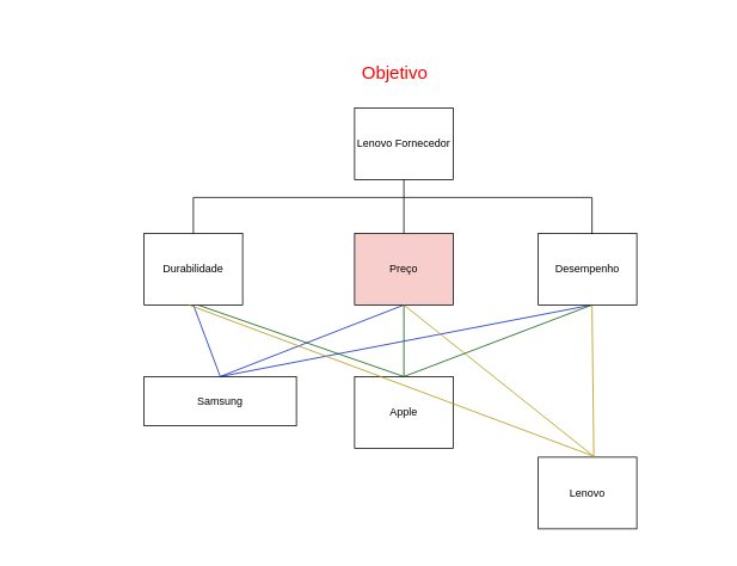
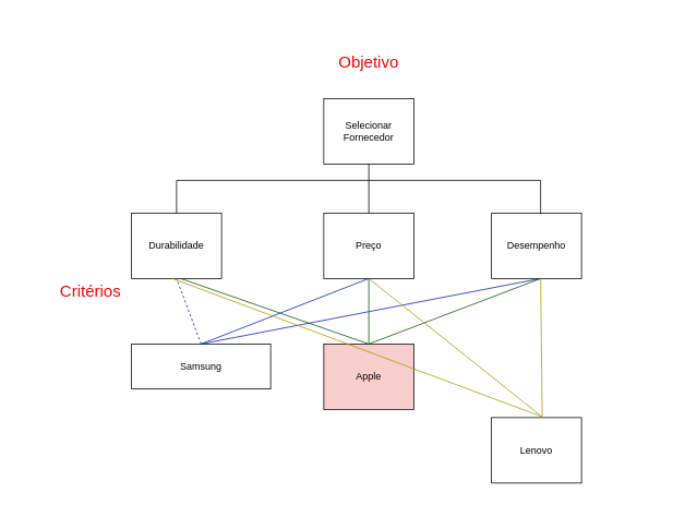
- <mxCell id="3" value="&lt;font style=&quot;color: rgb(255, 0, 0); font-size: 20px;&quot;&gt;Objetivo&lt;/font&gt;" style="text;html=1;align=center;verticalAlign=middle;whiteSpace=wrap;rounded=0;" vertex="1" parent="1"><mxGeometry x="410" y="65" width="60" height="30" as="geometry" /></mxCell>
+ <mxCell id="3" value="&lt;font style=&quot;color: rgb(255, 0, 0); font-size: 20px;&quot;&gt;Objetivo&lt;/font&gt;" style="text;html=1;align=center;verticalAlign=middle;whiteSpace=wrap;rounded=0;" vertex="1" parent="1"><mxGeometry x="420" y="60" width="60" height="30" as="geometry" /></mxCell>
- <mxCell id="2" value="Lenovo Fornecedor" style="whiteSpace=wrap;html=1;" vertex="1" parent="1"><mxGeometry x="395" y="120" width="110" height="80" as="geometry" /></mxCell>
+ <mxCell id="2" value="Selecionar Fornecedor" style="whiteSpace=wrap;html=1;" vertex="1" parent="1"><mxGeometry x="395" y="120" width="110" height="80" as="geometry" /></mxCell>
- <mxCell id="5" value="Preço" style="whiteSpace=wrap;html=1;fillColor=#f8cecc;" vertex="1" parent="1"><mxGeometry x="395" y="260" width="110" height="80" as="geometry" /></mxCell>
+ <mxCell id="5" value="Preço" style="whiteSpace=wrap;html=1;" vertex="1" parent="1"><mxGeometry x="395" y="260" width="110" height="80" as="geometry" /></mxCell>
+ <mxCell id="10" value="&lt;font style=&quot;color: rgb(255, 0, 0); font-size: 20px;&quot;&gt;Critérios&lt;/font&gt;" style="text;html=1;align=center;verticalAlign=middle;whiteSpace=wrap;rounded=0;" vertex="1" parent="1"><mxGeometry x="80" y="340" width="60" height="30" as="geometry" /></mxCell>
- <mxCell id="14" value="" style="endArrow=none;html=1;rounded=0;exitX=0.5;exitY=0;exitDx=0;exitDy=0;entryX=0.5;entryY=1;entryDx=0;entryDy=0;fontColor=light-dark(#051EFF,#EDEDED);fillColor=#0050ef;strokeColor=#001DBC;" edge="1" parent="1" source="7" target="4"><mxGeometry width="50" height="50" relative="1" as="geometry"><mxPoint x="170" y="390" as="sourcePoint" /><mxPoint x="220" y="340" as="targetPoint" /></mxGeometry></mxCell>
+ <mxCell id="14" value="" style="endArrow=none;html=1;rounded=0;exitX=0.5;exitY=0;exitDx=0;exitDy=0;entryX=0.5;entryY=1;entryDx=0;entryDy=0;fontColor=light-dark(#051EFF,#EDEDED);fillColor=#0050ef;strokeColor=#001DBC;dashed=1;" edge="1" parent="1" source="7" target="4"><mxGeometry width="50" height="50" relative="1" as="geometry"><mxPoint x="170" y="390" as="sourcePoint" /><mxPoint x="220" y="340" as="targetPoint" /></mxGeometry></mxCell>
- <mxCell id="8" value="Apple" style="whiteSpace=wrap;html=1;" vertex="1" parent="1"><mxGeometry x="395" y="420" width="110" height="80" as="geometry" /></mxCell>
+ <mxCell id="8" value="Apple" style="whiteSpace=wrap;html=1;fillColor=#f8cecc;" vertex="1" parent="1"><mxGeometry x="395" y="420" width="110" height="80" as="geometry" /></mxCell>
